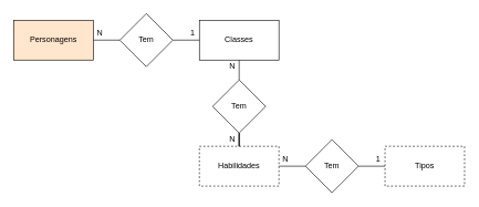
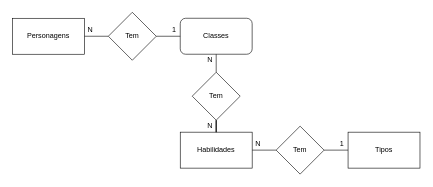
- <mxCell id="3" value="Personagens" style="rounded=0;whiteSpace=wrap;html=1;fillColor=#ffe6cc;" vertex="1" parent="1"><mxGeometry x="20" y="30" width="120" height="60" as="geometry" /></mxCell>
+ <mxCell id="3" value="Personagens" style="rounded=0;whiteSpace=wrap;html=1;" vertex="1" parent="1"><mxGeometry x="20" y="30" width="120" height="60" as="geometry" /></mxCell>
- <mxCell id="4" value="Classes" style="rounded=0;whiteSpace=wrap;html=1;" vertex="1" parent="1"><mxGeometry x="300" y="30" width="120" height="60" as="geometry" /></mxCell>
+ <mxCell id="4" value="Classes" style="whiteSpace=wrap;html=1;rounded=1;" vertex="1" parent="1"><mxGeometry x="300" y="30" width="120" height="60" as="geometry" /></mxCell>
- <mxCell id="6" value="Habilidades" style="rounded=0;whiteSpace=wrap;html=1;dashed=1;" vertex="1" parent="1"><mxGeometry x="300" y="220" width="120" height="60" as="geometry" /></mxCell>
+ <mxCell id="6" value="Habilidades" style="rounded=0;whiteSpace=wrap;html=1;" vertex="1" parent="1"><mxGeometry x="300" y="220" width="120" height="60" as="geometry" /></mxCell>
- <mxCell id="7" value="Tipos" style="rounded=0;whiteSpace=wrap;html=1;dashed=1;" vertex="1" parent="1"><mxGeometry x="580" y="220" width="120" height="60" as="geometry" /></mxCell>
+ <mxCell id="7" value="Tipos" style="rounded=0;whiteSpace=wrap;html=1;" vertex="1" parent="1"><mxGeometry x="580" y="220" width="120" height="60" as="geometry" /></mxCell>
